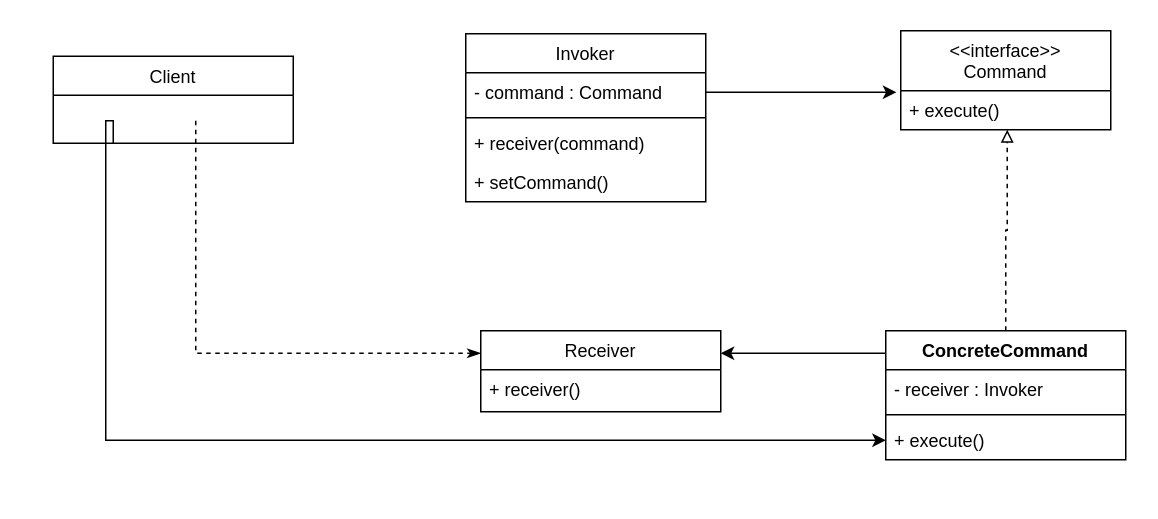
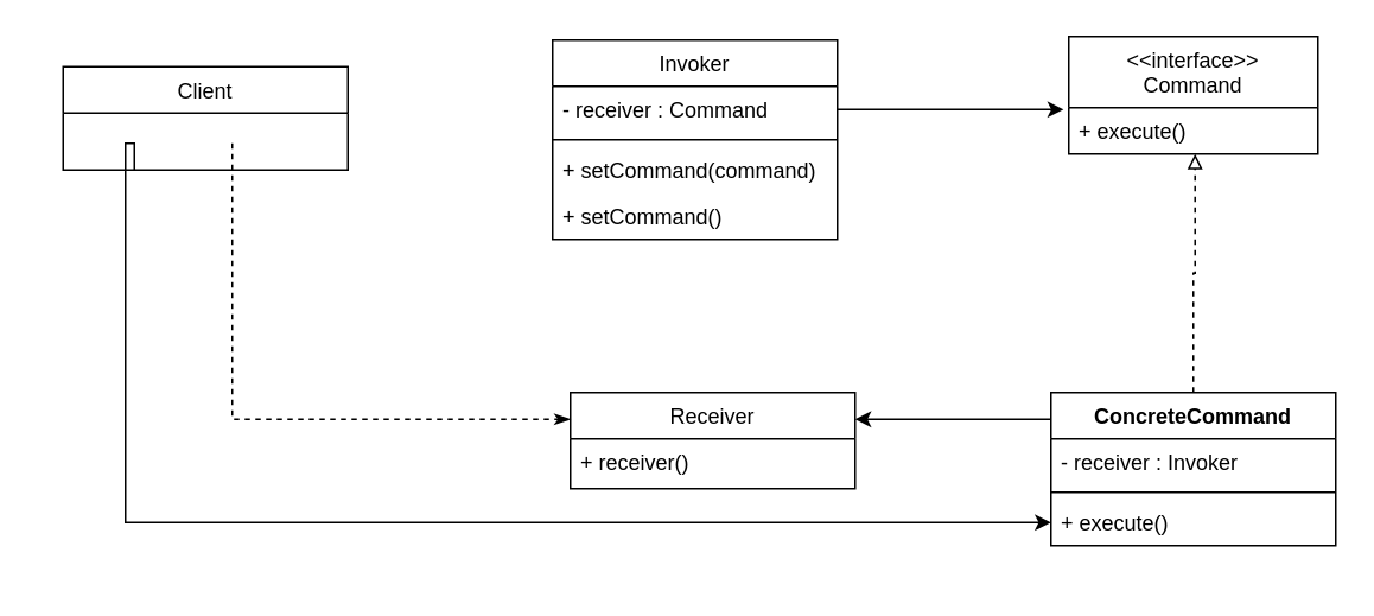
- <mxCell id="8" value="- command : Command" style="text;align=left;verticalAlign=top;spacingLeft=4;spacingRight=4;overflow=hidden;rotatable=0;points=[[0,0.5],[1,0.5]];portConstraint=eastwest;" vertex="1" parent="7"><mxGeometry y="26" width="160" height="26" as="geometry" /></mxCell>
+ <mxCell id="8" value="- receiver : Command" style="text;align=left;verticalAlign=top;spacingLeft=4;spacingRight=4;overflow=hidden;rotatable=0;points=[[0,0.5],[1,0.5]];portConstraint=eastwest;" vertex="1" parent="7"><mxGeometry y="26" width="160" height="26" as="geometry" /></mxCell>
- <mxCell id="10" value="+ receiver(command)" style="text;align=left;verticalAlign=top;spacingLeft=4;spacingRight=4;overflow=hidden;rotatable=0;points=[[0,0.5],[1,0.5]];portConstraint=eastwest;" vertex="1" parent="7"><mxGeometry y="60" width="160" height="26" as="geometry" /></mxCell>
+ <mxCell id="10" value="+ setCommand(command)" style="text;align=left;verticalAlign=top;spacingLeft=4;spacingRight=4;overflow=hidden;rotatable=0;points=[[0,0.5],[1,0.5]];portConstraint=eastwest;" vertex="1" parent="7"><mxGeometry y="60" width="160" height="26" as="geometry" /></mxCell>
